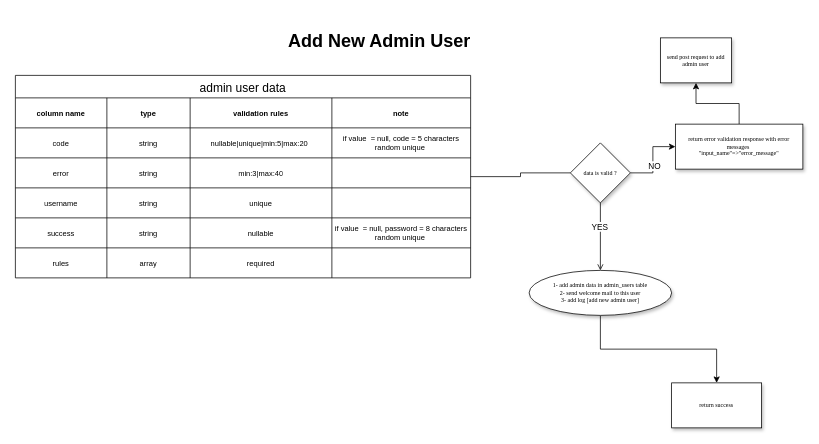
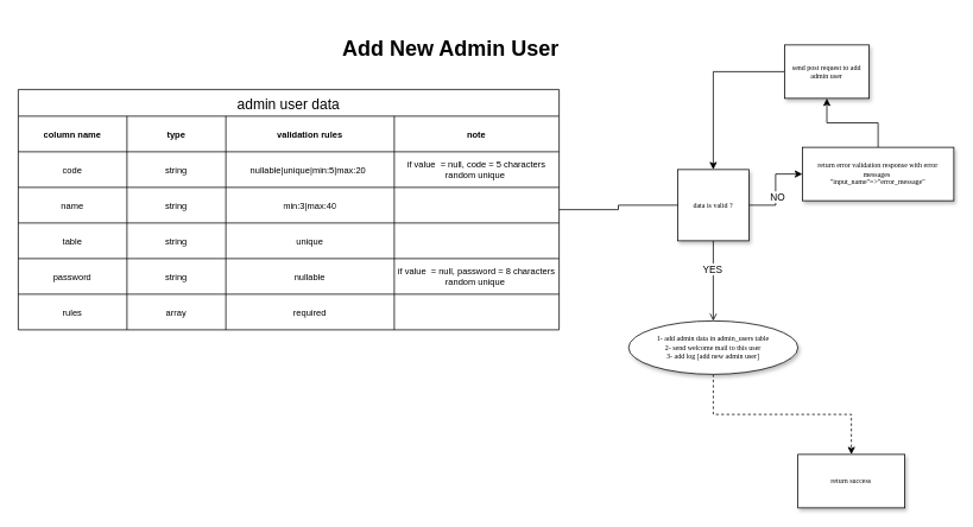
+ <mxCell id="2" value="" style="edgeStyle=orthogonalEdgeStyle;rounded=0;orthogonalLoop=1;jettySize=auto;html=1;" edge="1" parent="1" source="3" target="9"><mxGeometry relative="1" as="geometry" /></mxCell>
- <mxCell id="28" value="error" style="shape=partialRectangle;html=1;whiteSpace=wrap;connectable=0;strokeColor=inherit;overflow=hidden;fillColor=none;top=0;left=0;bottom=0;right=0;pointerEvents=1;fontSize=10;" vertex="1" parent="27"><mxGeometry width="122" height="40" as="geometry"><mxRectangle width="122" height="40" as="alternateBounds" /></mxGeometry></mxCell>
+ <mxCell id="28" value="name" style="shape=partialRectangle;html=1;whiteSpace=wrap;connectable=0;strokeColor=inherit;overflow=hidden;fillColor=none;top=0;left=0;bottom=0;right=0;pointerEvents=1;fontSize=10;" vertex="1" parent="27"><mxGeometry width="122" height="40" as="geometry"><mxRectangle width="122" height="40" as="alternateBounds" /></mxGeometry></mxCell>
- <mxCell id="9" value="data is valid ?" style="rhombus;whiteSpace=wrap;html=1;fontSize=8;fontFamily=Verdana;rounded=0;shadow=1;labelBackgroundColor=none;strokeWidth=1;" vertex="1" parent="1"><mxGeometry x="760" y="190" width="80" height="80" as="geometry" /></mxCell>
+ <mxCell id="9" value="data is valid ?" style="whiteSpace=wrap;html=1;fontSize=8;fontFamily=Verdana;shadow=1;labelBackgroundColor=none;strokeWidth=1;rounded=0;" vertex="1" parent="1"><mxGeometry x="760" y="190" width="80" height="80" as="geometry" /></mxCell>
- <mxCell id="33" value="username" style="shape=partialRectangle;html=1;whiteSpace=wrap;connectable=0;strokeColor=inherit;overflow=hidden;fillColor=none;top=0;left=0;bottom=0;right=0;pointerEvents=1;fontSize=10;" vertex="1" parent="32"><mxGeometry width="122" height="40" as="geometry"><mxRectangle width="122" height="40" as="alternateBounds" /></mxGeometry></mxCell>
+ <mxCell id="33" value="table" style="shape=partialRectangle;html=1;whiteSpace=wrap;connectable=0;strokeColor=inherit;overflow=hidden;fillColor=none;top=0;left=0;bottom=0;right=0;pointerEvents=1;fontSize=10;" vertex="1" parent="32"><mxGeometry width="122" height="40" as="geometry"><mxRectangle width="122" height="40" as="alternateBounds" /></mxGeometry></mxCell>
- <mxCell id="38" value="success" style="shape=partialRectangle;html=1;whiteSpace=wrap;connectable=0;strokeColor=inherit;overflow=hidden;fillColor=none;top=0;left=0;bottom=0;right=0;pointerEvents=1;fontSize=10;" vertex="1" parent="37"><mxGeometry width="122" height="40" as="geometry"><mxRectangle width="122" height="40" as="alternateBounds" /></mxGeometry></mxCell>
+ <mxCell id="38" value="password" style="shape=partialRectangle;html=1;whiteSpace=wrap;connectable=0;strokeColor=inherit;overflow=hidden;fillColor=none;top=0;left=0;bottom=0;right=0;pointerEvents=1;fontSize=10;" vertex="1" parent="37"><mxGeometry width="122" height="40" as="geometry"><mxRectangle width="122" height="40" as="alternateBounds" /></mxGeometry></mxCell>
- <mxCell id="10" value="" style="edgeStyle=orthogonalEdgeStyle;rounded=0;orthogonalLoop=1;jettySize=auto;html=1;" edge="1" parent="1" source="11" target="12"><mxGeometry relative="1" as="geometry" /></mxCell>
+ <mxCell id="10" value="" style="edgeStyle=orthogonalEdgeStyle;rounded=0;orthogonalLoop=1;jettySize=auto;html=1;dashed=1;" edge="1" parent="1" source="11" target="12"><mxGeometry relative="1" as="geometry" /></mxCell>
